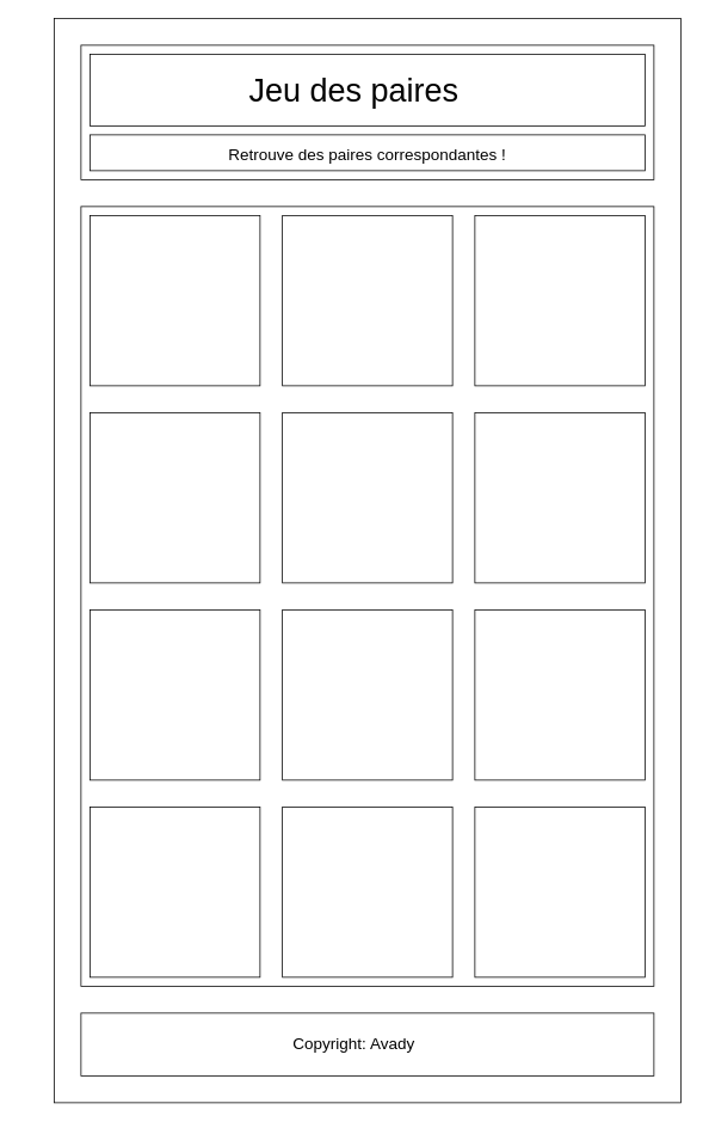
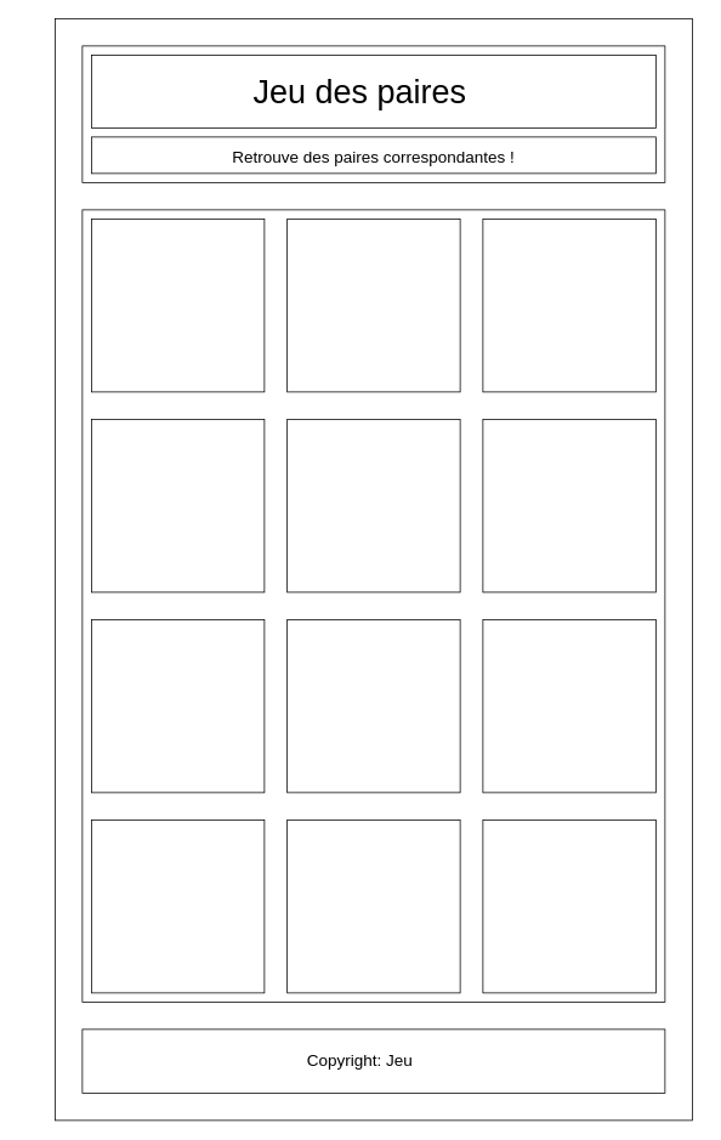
- <mxCell id="22" value="Copyright: Avady" style="text;html=1;strokeColor=none;fillColor=none;align=center;verticalAlign=middle;whiteSpace=wrap;rounded=0;fontSize=18;" vertex="1" parent="1"><mxGeometry x="20" y="1150" width="750" height="30" as="geometry" /></mxCell>
+ <mxCell id="22" value="Copyright: Jeu" style="text;html=1;strokeColor=none;fillColor=none;align=center;verticalAlign=middle;whiteSpace=wrap;rounded=0;fontSize=18;" vertex="1" parent="1"><mxGeometry x="20" y="1150" width="750" height="30" as="geometry" /></mxCell>
